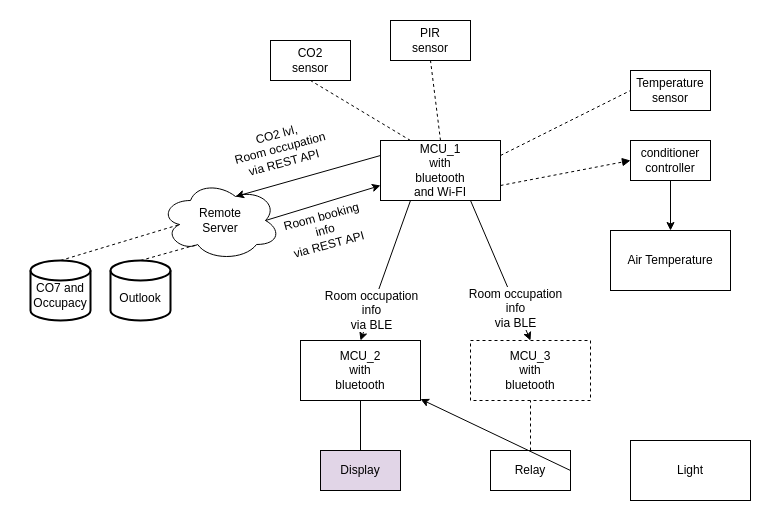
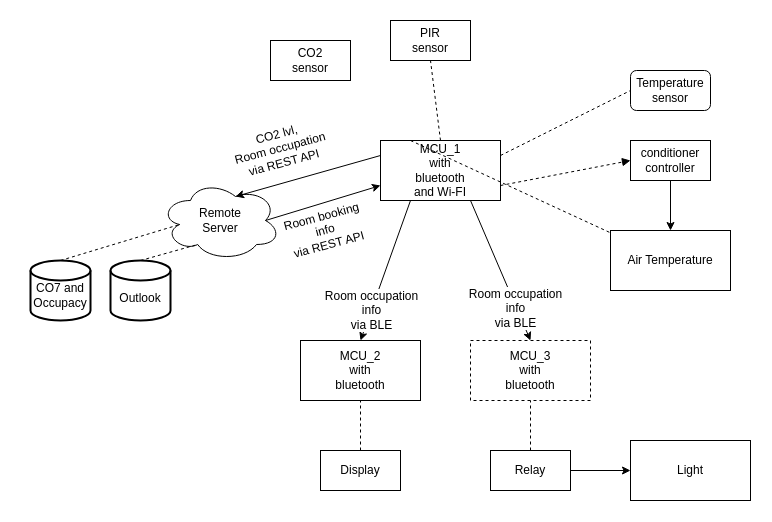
- <mxCell id="3" value="&lt;div&gt;Temperature&lt;/div&gt;&lt;div&gt;sensor&lt;br&gt;&lt;/div&gt;" style="rounded=0;whiteSpace=wrap;html=1;" parent="1" vertex="1"><mxGeometry x="630" y="70" width="80" height="40" as="geometry" /></mxCell>
+ <mxCell id="3" value="&lt;div&gt;Temperature&lt;/div&gt;&lt;div&gt;sensor&lt;br&gt;&lt;/div&gt;" style="whiteSpace=wrap;html=1;rounded=1;" parent="1" vertex="1"><mxGeometry x="630" y="70" width="80" height="40" as="geometry" /></mxCell>
- <mxCell id="14" value="" style="endArrow=none;dashed=1;html=1;entryX=0.5;entryY=1;entryDx=0;entryDy=0;exitX=0.25;exitY=0;exitDx=0;exitDy=0;" parent="1" source="2" target="4" edge="1"><mxGeometry width="50" height="50" relative="1" as="geometry"><mxPoint x="430" y="130" as="sourcePoint" /><mxPoint x="480" y="80" as="targetPoint" /></mxGeometry></mxCell>
+ <mxCell id="14" value="" style="endArrow=none;dashed=1;html=1;exitX=0.25;exitY=0;exitDx=0;exitDy=0;" parent="1" source="2" target="10" edge="1"><mxGeometry width="50" height="50" relative="1" as="geometry"><mxPoint x="430" y="130" as="sourcePoint" /><mxPoint x="480" y="80" as="targetPoint" /></mxGeometry></mxCell>
- <mxCell id="23" value="" style="endArrow=none;dashed=0;html=1;entryX=0.5;entryY=1;entryDx=0;entryDy=0;exitX=0.5;exitY=0;exitDx=0;exitDy=0;" parent="1" source="22" target="21" edge="1"><mxGeometry width="50" height="50" relative="1" as="geometry"><mxPoint x="467" y="495" as="sourcePoint" /><mxPoint x="517" y="445" as="targetPoint" /></mxGeometry></mxCell>
+ <mxCell id="23" value="" style="endArrow=none;dashed=1;html=1;entryX=0.5;entryY=1;entryDx=0;entryDy=0;exitX=0.5;exitY=0;exitDx=0;exitDy=0;" parent="1" source="22" target="21" edge="1"><mxGeometry width="50" height="50" relative="1" as="geometry"><mxPoint x="467" y="495" as="sourcePoint" /><mxPoint x="517" y="445" as="targetPoint" /></mxGeometry></mxCell>
- <mxCell id="25" value="" style="endArrow=classic;html=1;exitX=1;exitY=0.5;exitDx=0;exitDy=0;" parent="1" source="9" target="21" edge="1"><mxGeometry width="50" height="50" relative="1" as="geometry"><mxPoint x="530" y="570" as="sourcePoint" /><mxPoint x="580" y="520" as="targetPoint" /></mxGeometry></mxCell>
+ <mxCell id="25" value="" style="endArrow=classic;html=1;entryX=0;entryY=0.5;entryDx=0;entryDy=0;exitX=1;exitY=0.5;exitDx=0;exitDy=0;" parent="1" source="9" target="24" edge="1"><mxGeometry width="50" height="50" relative="1" as="geometry"><mxPoint x="530" y="570" as="sourcePoint" /><mxPoint x="580" y="520" as="targetPoint" /></mxGeometry></mxCell>
- <mxCell id="22" value="Display" style="rounded=0;whiteSpace=wrap;html=1;fillColor=#e1d5e7;" parent="1" vertex="1"><mxGeometry x="320" y="450" width="80" height="40" as="geometry" /></mxCell>
+ <mxCell id="22" value="Display" style="rounded=0;whiteSpace=wrap;html=1;" parent="1" vertex="1"><mxGeometry x="320" y="450" width="80" height="40" as="geometry" /></mxCell>
